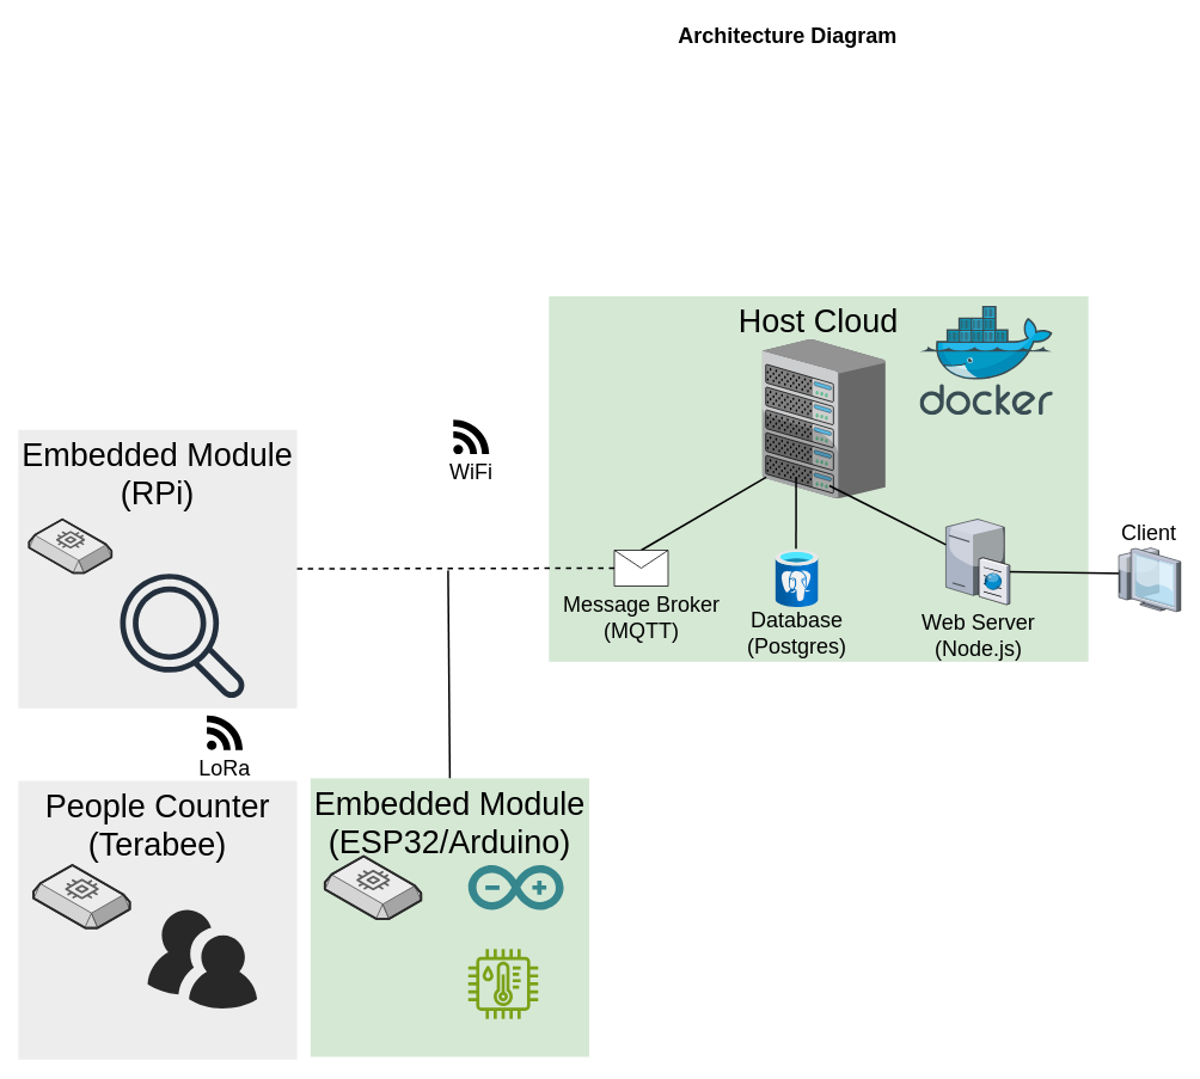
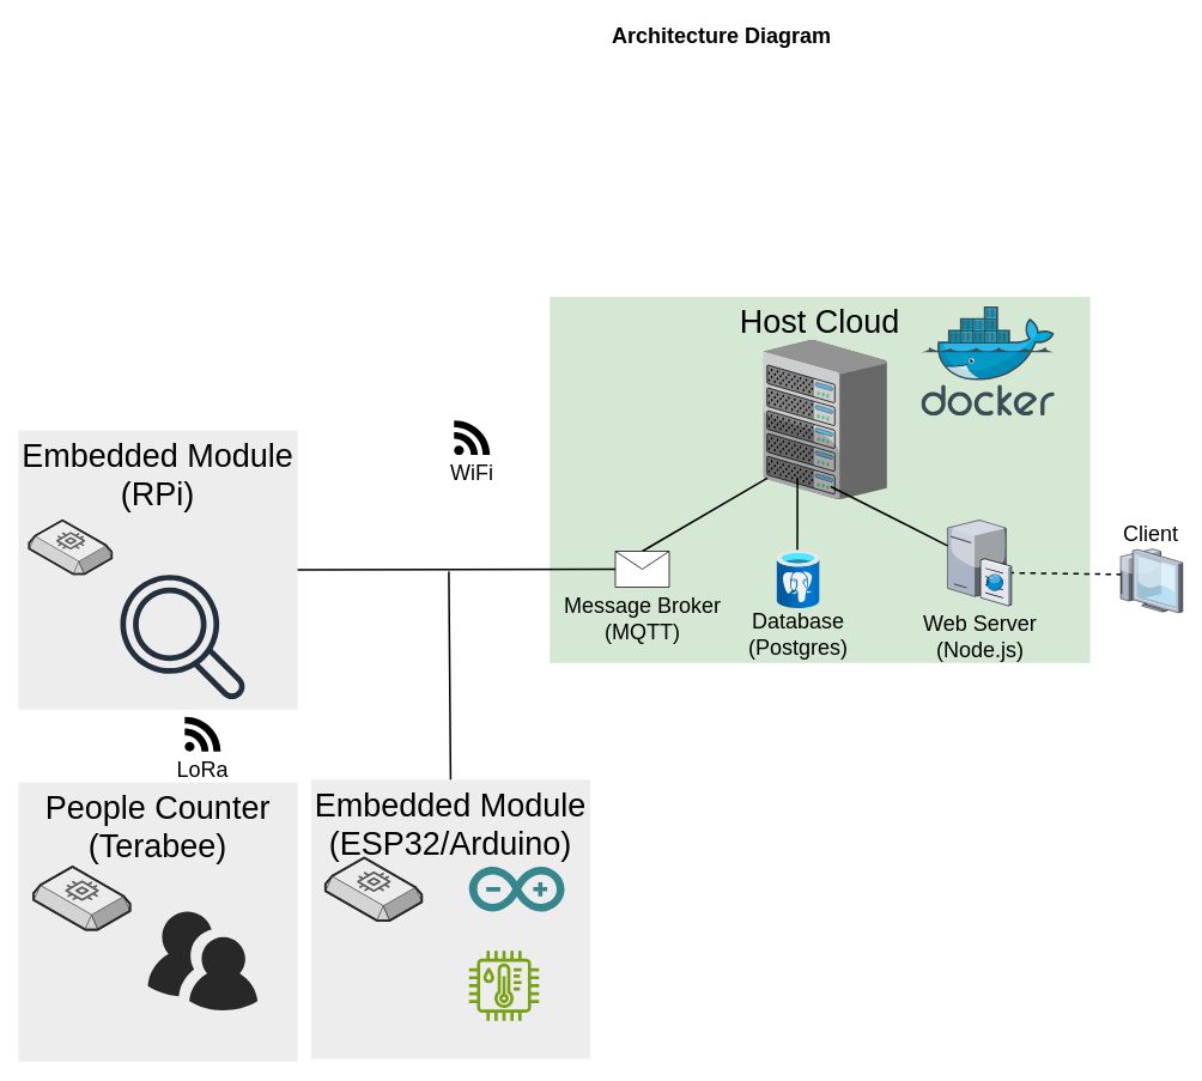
- <mxCell id="12" value="Architecture Diagram" style="text;strokeColor=none;fillColor=none;html=1;fontSize=24;fontStyle=1;verticalAlign=middle;align=center;" parent="1" vertex="1"><mxGeometry x="447" y="20" width="861" height="40" as="geometry" /></mxCell>
+ <mxCell id="12" value="Architecture Diagram" style="text;strokeColor=none;fillColor=none;html=1;fontSize=24;fontStyle=1;verticalAlign=middle;align=center;" parent="1" vertex="1"><mxGeometry x="372" y="20" width="861" height="40" as="geometry" /></mxCell>
- <mxCell id="26" style="edgeStyle=none;rounded=0;html=1;startSize=10;endSize=10;jettySize=auto;orthogonalLoop=1;fontSize=14;endArrow=none;endFill=0;strokeWidth=2;exitX=0;exitY=0.5;exitDx=0;exitDy=0;dashed=1;" parent="1" source="13" target="4" edge="1"><mxGeometry relative="1" as="geometry"><mxPoint x="462" y="637" as="sourcePoint" /><mxPoint x="462" y="575" as="targetPoint" /></mxGeometry></mxCell>
+ <mxCell id="26" style="edgeStyle=none;rounded=0;html=1;startSize=10;endSize=10;jettySize=auto;orthogonalLoop=1;fontSize=14;endArrow=none;endFill=0;strokeWidth=2;exitX=0;exitY=0.5;exitDx=0;exitDy=0;" parent="1" source="13" target="4" edge="1"><mxGeometry relative="1" as="geometry"><mxPoint x="462" y="637" as="sourcePoint" /><mxPoint x="462" y="575" as="targetPoint" /></mxGeometry></mxCell>
- <mxCell id="5" style="edgeStyle=none;rounded=0;html=1;startSize=10;endSize=10;jettySize=auto;orthogonalLoop=1;fontSize=14;endArrow=none;endFill=0;strokeWidth=2;entryX=0.187;entryY=0.401;entryDx=0;entryDy=0;entryPerimeter=0;exitX=0.961;exitY=0.626;exitDx=0;exitDy=0;exitPerimeter=0;" parent="1" source="6" target="11" edge="1"><mxGeometry relative="1" as="geometry"><mxPoint x="1136" y="633.307" as="sourcePoint" /></mxGeometry></mxCell>
+ <mxCell id="5" style="edgeStyle=none;rounded=0;html=1;startSize=10;endSize=10;jettySize=auto;orthogonalLoop=1;fontSize=14;endArrow=none;endFill=0;strokeWidth=2;entryX=0.187;entryY=0.401;entryDx=0;entryDy=0;entryPerimeter=0;exitX=0.961;exitY=0.626;exitDx=0;exitDy=0;exitPerimeter=0;dashed=1;" parent="1" source="6" target="11" edge="1"><mxGeometry relative="1" as="geometry"><mxPoint x="1136" y="633.307" as="sourcePoint" /></mxGeometry></mxCell>
- <mxCell id="30" value="&lt;font style=&quot;font-size: 24px;&quot;&gt;LoRa&lt;/font&gt;" style="shape=mxgraph.signs.tech.rss;html=1;pointerEvents=1;fillColor=#000000;strokeColor=none;verticalLabelPosition=bottom;verticalAlign=top;align=center;" vertex="1" parent="1"><mxGeometry x="230.3" y="798" width="40" height="38.5" as="geometry" /></mxCell>
+ <mxCell id="30" value="&lt;font style=&quot;font-size: 24px;&quot;&gt;LoRa&lt;/font&gt;" style="shape=mxgraph.signs.tech.rss;html=1;pointerEvents=1;fillColor=#000000;strokeColor=none;verticalLabelPosition=bottom;verticalAlign=top;align=center;" vertex="1" parent="1"><mxGeometry x="205.3" y="798" width="40" height="38.5" as="geometry" /></mxCell>
- <mxCell id="2" value="&lt;font style=&quot;font-size: 36px;&quot;&gt;Embedded Module (ESP32/Arduino)&lt;/font&gt;" style="whiteSpace=wrap;html=1;fillColor=#d5e8d4;fontSize=14;strokeColor=none;verticalAlign=top;" vertex="1" parent="1"><mxGeometry x="346" y="868" width="311" height="311" as="geometry" /></mxCell>
+ <mxCell id="2" value="&lt;font style=&quot;font-size: 36px;&quot;&gt;Embedded Module (ESP32/Arduino)&lt;/font&gt;" style="whiteSpace=wrap;html=1;fillColor=#EDEDED;fontSize=14;strokeColor=none;verticalAlign=top;" vertex="1" parent="1"><mxGeometry x="346" y="868" width="311" height="311" as="geometry" /></mxCell>
